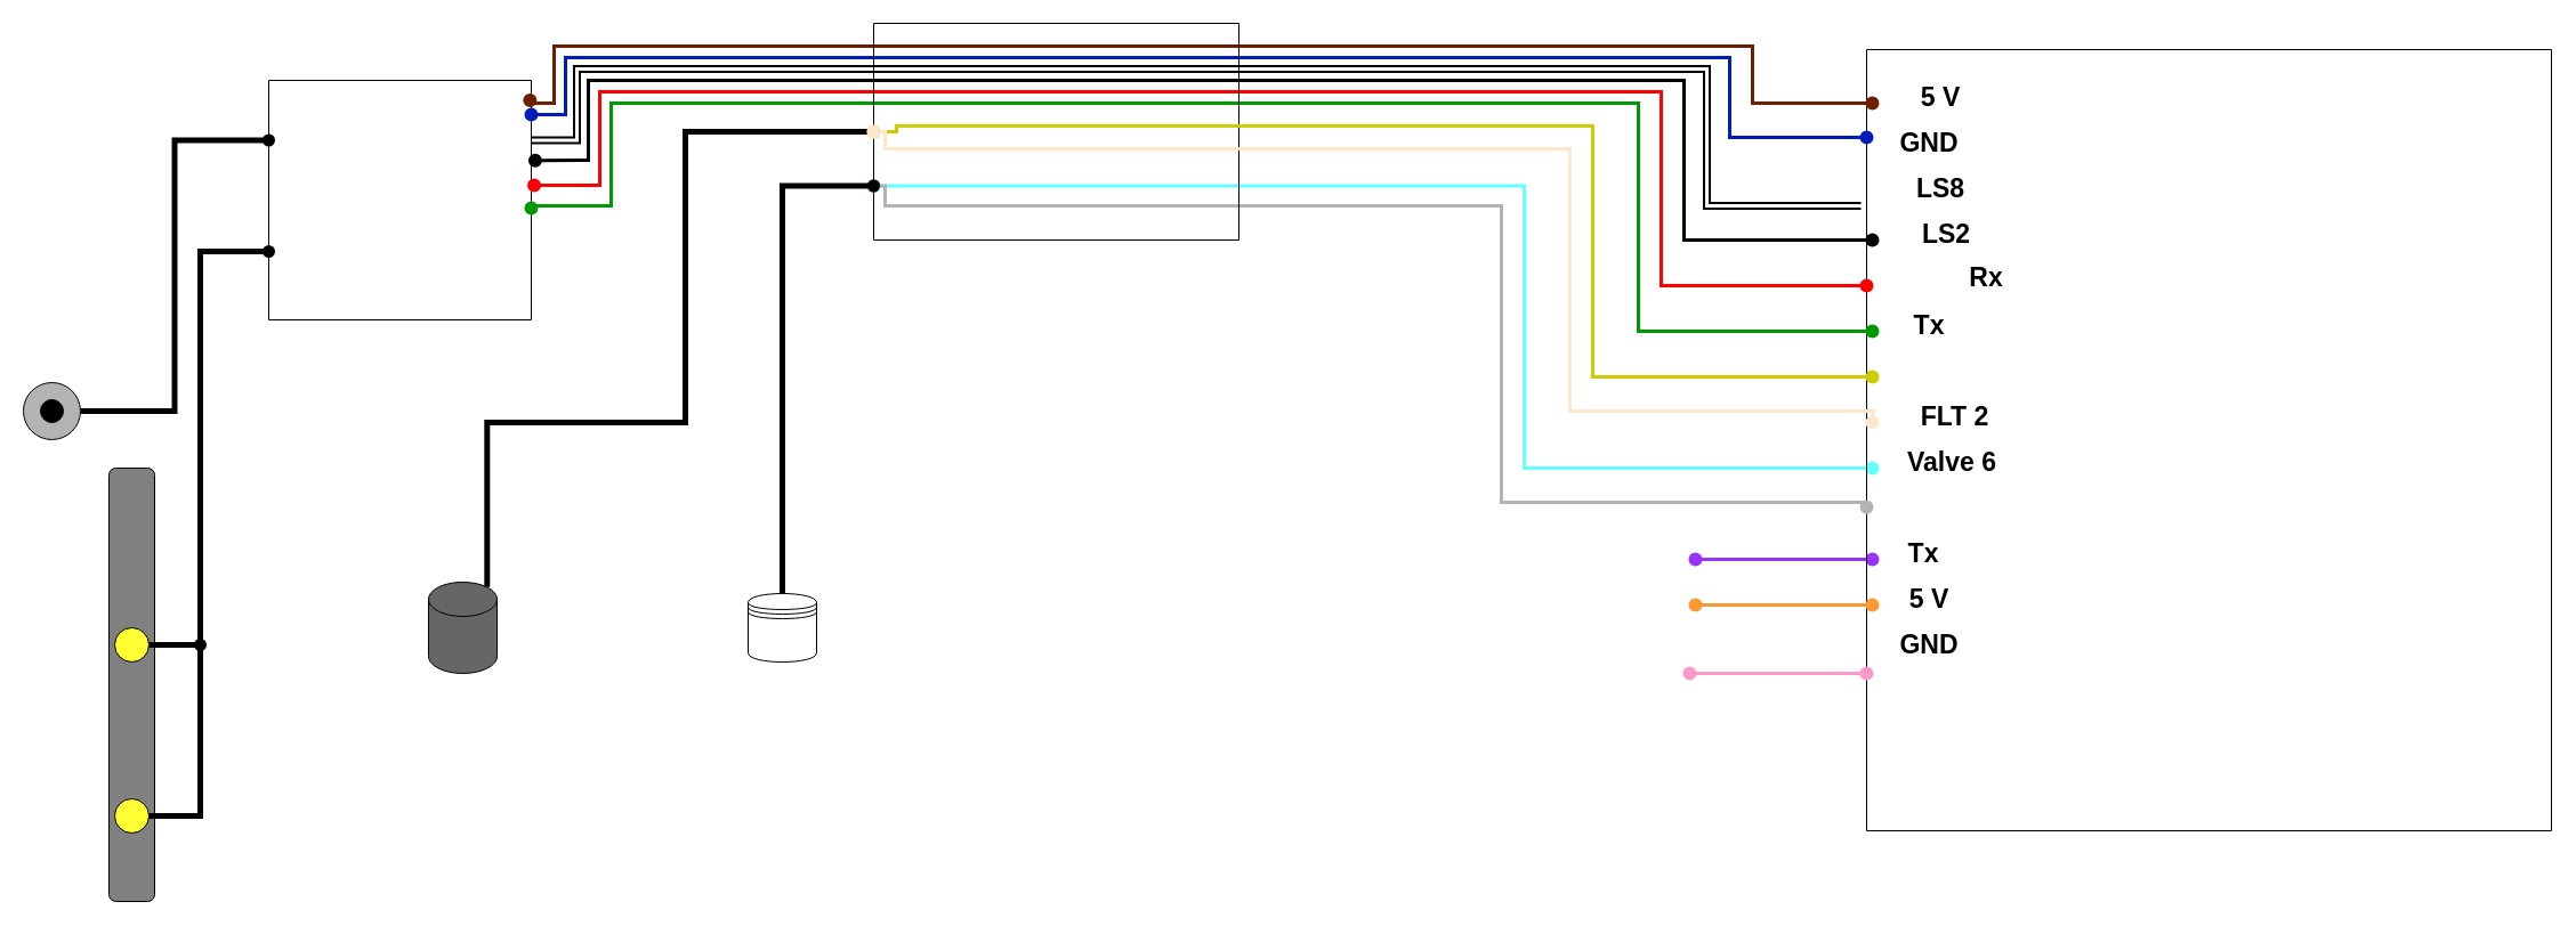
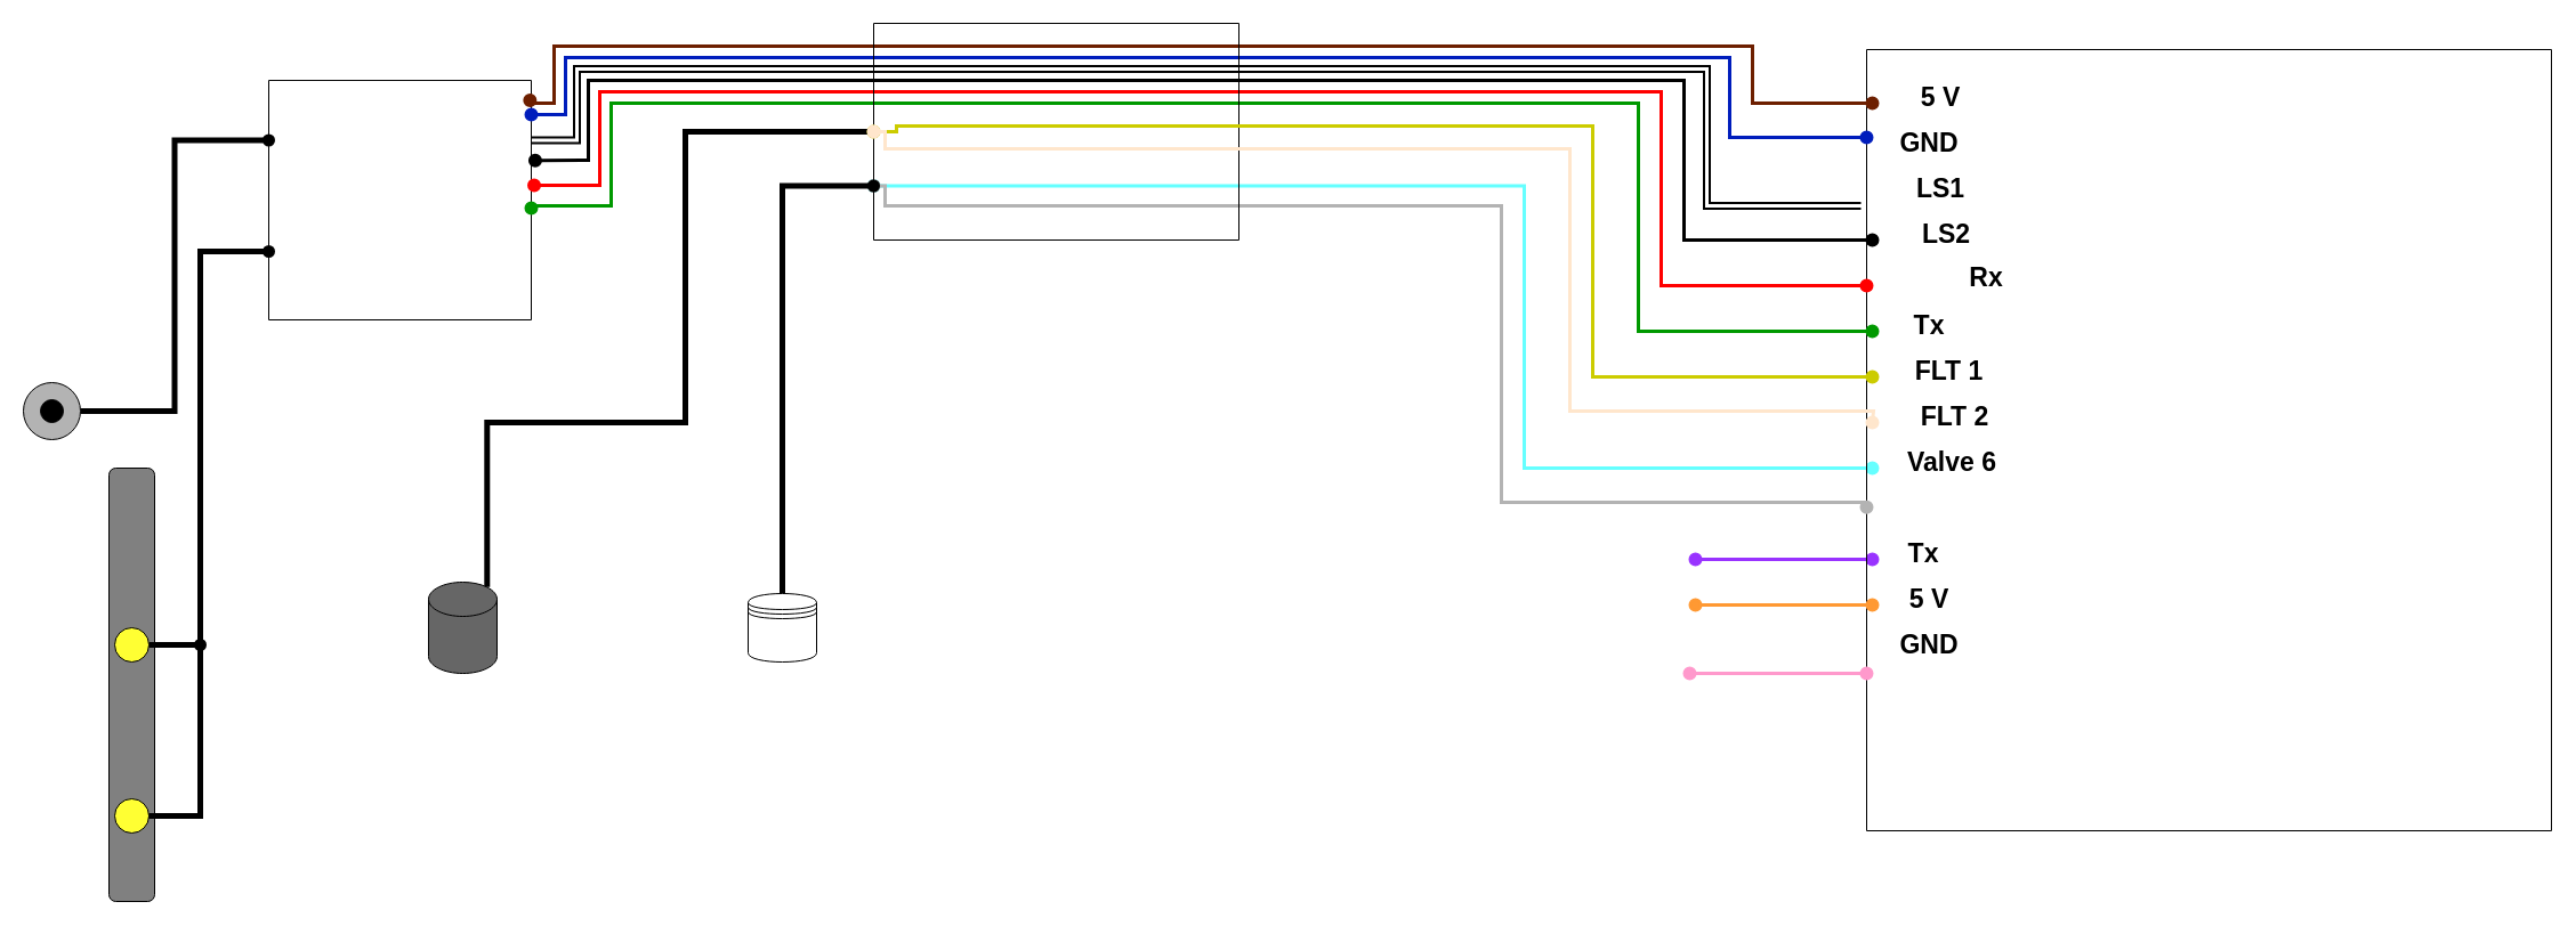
- <mxCell id="33" value="LS8" style="text;html=1;align=center;verticalAlign=middle;whiteSpace=wrap;rounded=0;labelBackgroundColor=none;fontSize=23;fontStyle=1;fontColor=#000000;spacingTop=0;container=0;" vertex="1" parent="1"><mxGeometry x="1670" y="150" width="60" height="30" as="geometry" /></mxCell>
+ <mxCell id="33" value="LS1" style="text;html=1;align=center;verticalAlign=middle;whiteSpace=wrap;rounded=0;labelBackgroundColor=none;fontSize=23;fontStyle=1;fontColor=#000000;spacingTop=0;container=0;" vertex="1" parent="1"><mxGeometry x="1670" y="150" width="60" height="30" as="geometry" /></mxCell>
+ <mxCell id="39" value="FLT 1" style="text;html=1;align=center;verticalAlign=middle;whiteSpace=wrap;rounded=0;labelBackgroundColor=none;fontSize=23;fontStyle=1;fontColor=#000000;spacingTop=0;container=0;" vertex="1" parent="1"><mxGeometry x="1670" y="310" width="75" height="30" as="geometry" /></mxCell>
